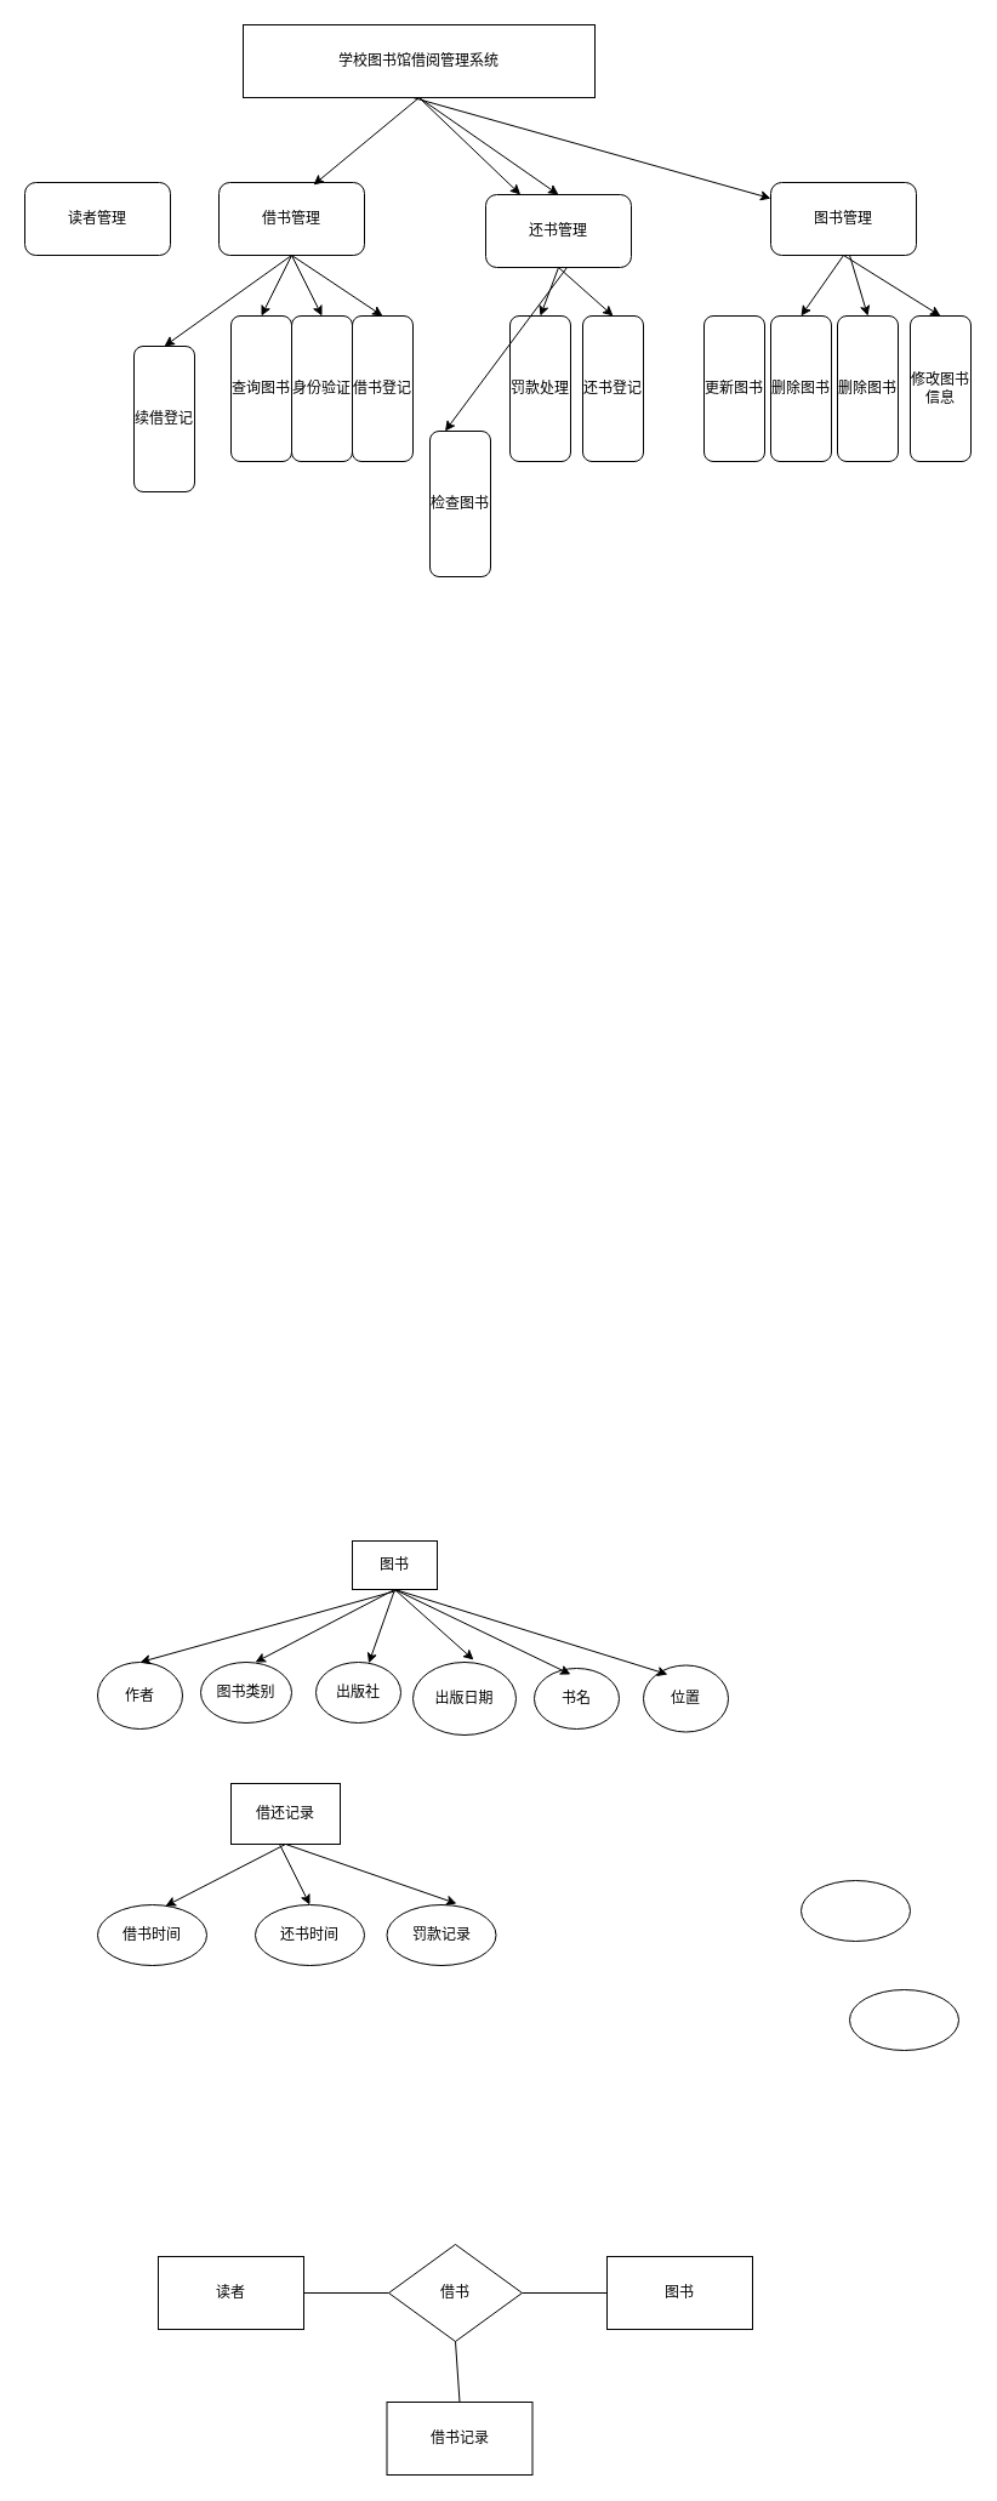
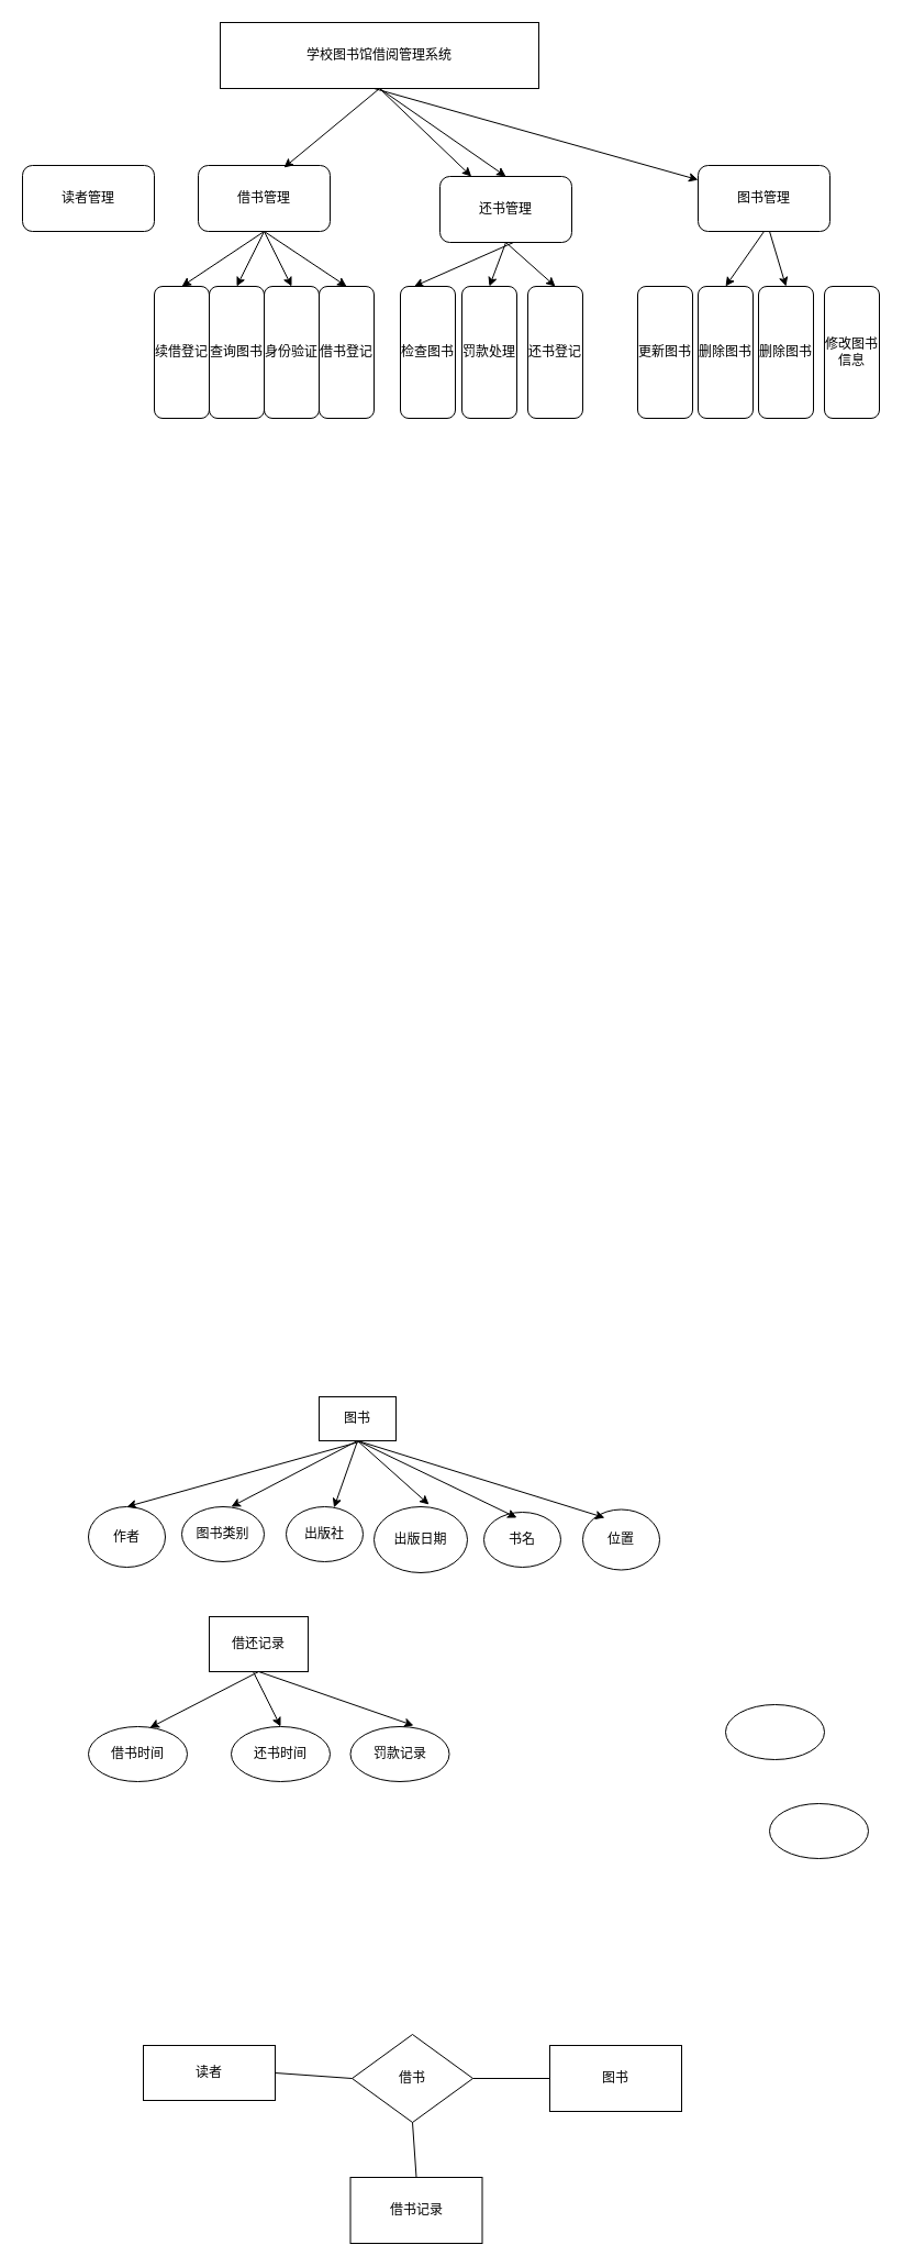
- <mxCell id="29" value="" style="endArrow=classic;html=1;exitX=0.5;exitY=1;exitDx=0;exitDy=0;entryX=0.5;entryY=0;entryDx=0;entryDy=0;" parent="1" source="4" target="17" edge="1"><mxGeometry width="50" height="50" relative="1" as="geometry"><mxPoint x="340" y="280" as="sourcePoint" /><mxPoint x="390" y="230" as="targetPoint" /></mxGeometry></mxCell>
- <mxCell id="30" value="续借登记" style="rounded=1;whiteSpace=wrap;html=1;strokeColor=#000000;" parent="1" vertex="1"><mxGeometry x="110" y="285" width="50" height="120" as="geometry" /></mxCell>
+ <mxCell id="30" value="续借登记" style="rounded=1;whiteSpace=wrap;html=1;strokeColor=#000000;" parent="1" vertex="1"><mxGeometry x="140" y="260" width="50" height="120" as="geometry" /></mxCell>
- <mxCell id="11" value="检查图书" style="rounded=1;whiteSpace=wrap;html=1;strokeColor=#000000;" parent="1" vertex="1"><mxGeometry x="354" y="355" width="50" height="120" as="geometry" /></mxCell>
+ <mxCell id="11" value="检查图书" style="rounded=1;whiteSpace=wrap;html=1;strokeColor=#000000;" parent="1" vertex="1"><mxGeometry x="364" y="260" width="50" height="120" as="geometry" /></mxCell>
- <mxCell id="54" value="读者" style="rounded=0;whiteSpace=wrap;html=1;" vertex="1" parent="1"><mxGeometry x="130" y="1860" width="120" height="60" as="geometry" /></mxCell>
+ <mxCell id="54" value="读者" style="rounded=0;whiteSpace=wrap;html=1;" vertex="1" parent="1"><mxGeometry x="130" y="1860" width="120" height="50" as="geometry" /></mxCell>
